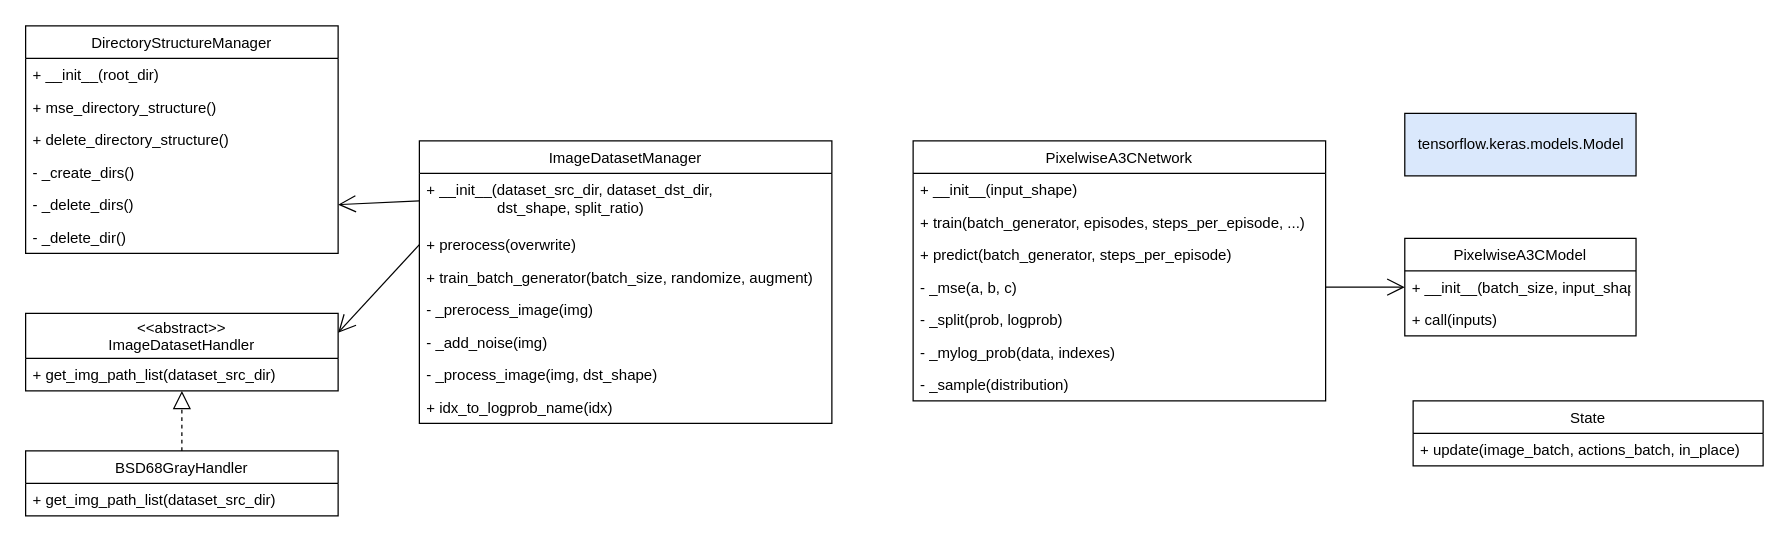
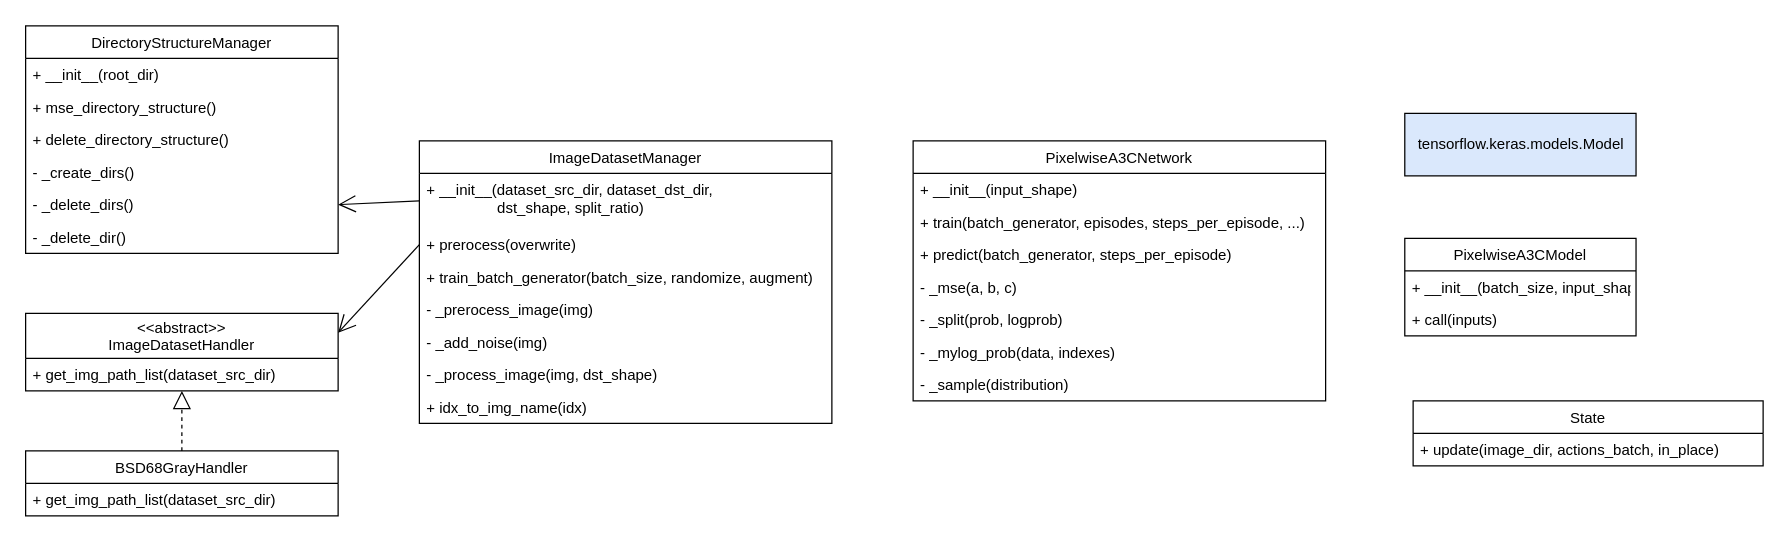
- <mxCell id="38" value="" style="endArrow=open;endFill=1;endSize=12;html=1;entryX=0;entryY=0.5;entryDx=0;entryDy=0;exitX=1;exitY=0.5;exitDx=0;exitDy=0;" edge="1" parent="1" source="32" target="15"><mxGeometry width="160" relative="1" as="geometry"><mxPoint x="865" y="63" as="sourcePoint" /><mxPoint x="800" y="-8" as="targetPoint" /></mxGeometry></mxCell>
- <mxCell id="25" value="+ idx_to_logprob_name(idx)" style="text;strokeColor=none;fillColor=none;align=left;verticalAlign=top;spacingLeft=4;spacingRight=4;overflow=hidden;rotatable=0;points=[[0,0.5],[1,0.5]];portConstraint=eastwest;" vertex="1" parent="18"><mxGeometry y="200" width="330" height="26" as="geometry" /></mxCell>
+ <mxCell id="25" value="+ idx_to_img_name(idx)" style="text;strokeColor=none;fillColor=none;align=left;verticalAlign=top;spacingLeft=4;spacingRight=4;overflow=hidden;rotatable=0;points=[[0,0.5],[1,0.5]];portConstraint=eastwest;" vertex="1" parent="18"><mxGeometry y="200" width="330" height="26" as="geometry" /></mxCell>
- <mxCell id="27" value="+ update(image_batch, actions_batch, in_place)" style="text;strokeColor=none;fillColor=none;align=left;verticalAlign=top;spacingLeft=4;spacingRight=4;overflow=hidden;rotatable=0;points=[[0,0.5],[1,0.5]];portConstraint=eastwest;" vertex="1" parent="26"><mxGeometry y="26" width="280" height="26" as="geometry" /></mxCell>
+ <mxCell id="27" value="+ update(image_dir, actions_batch, in_place)" style="text;strokeColor=none;fillColor=none;align=left;verticalAlign=top;spacingLeft=4;spacingRight=4;overflow=hidden;rotatable=0;points=[[0,0.5],[1,0.5]];portConstraint=eastwest;" vertex="1" parent="26"><mxGeometry y="26" width="280" height="26" as="geometry" /></mxCell>
